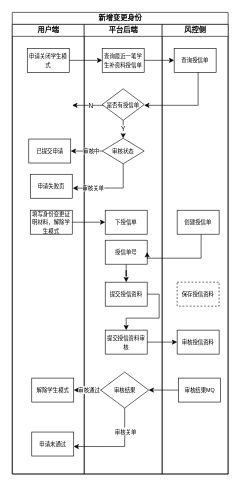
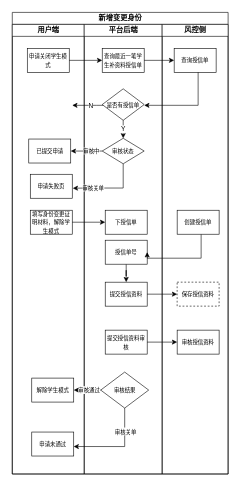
- <mxCell id="25" style="edgeStyle=orthogonalEdgeStyle;rounded=0;orthogonalLoop=1;jettySize=auto;html=1;exitX=1;exitY=0.5;exitDx=0;exitDy=0;" edge="1" parent="2" source="20" target="22"><mxGeometry relative="1" as="geometry" /></mxCell>
+ <mxCell id="25" style="edgeStyle=orthogonalEdgeStyle;rounded=0;orthogonalLoop=1;jettySize=auto;html=1;exitX=1;exitY=0.5;exitDx=0;exitDy=0;entryX=0;entryY=0.5;entryDx=0;entryDy=0;" edge="1" parent="2" source="20" target="37"><mxGeometry relative="1" as="geometry" /></mxCell>
- <mxCell id="33" style="edgeStyle=orthogonalEdgeStyle;rounded=0;orthogonalLoop=1;jettySize=auto;html=1;entryX=1;entryY=0.5;entryDx=0;entryDy=0;" edge="1" parent="2" source="38" target="21"><mxGeometry relative="1" as="geometry" /></mxCell>
- <mxCell id="38" value="&lt;font style=&quot;font-size: 9px&quot;&gt;审核结果MQ&lt;/font&gt;" style="rounded=0;whiteSpace=wrap;html=1;" vertex="1" parent="34"><mxGeometry x="27.5" y="590" width="70" height="40" as="geometry" /></mxCell>
